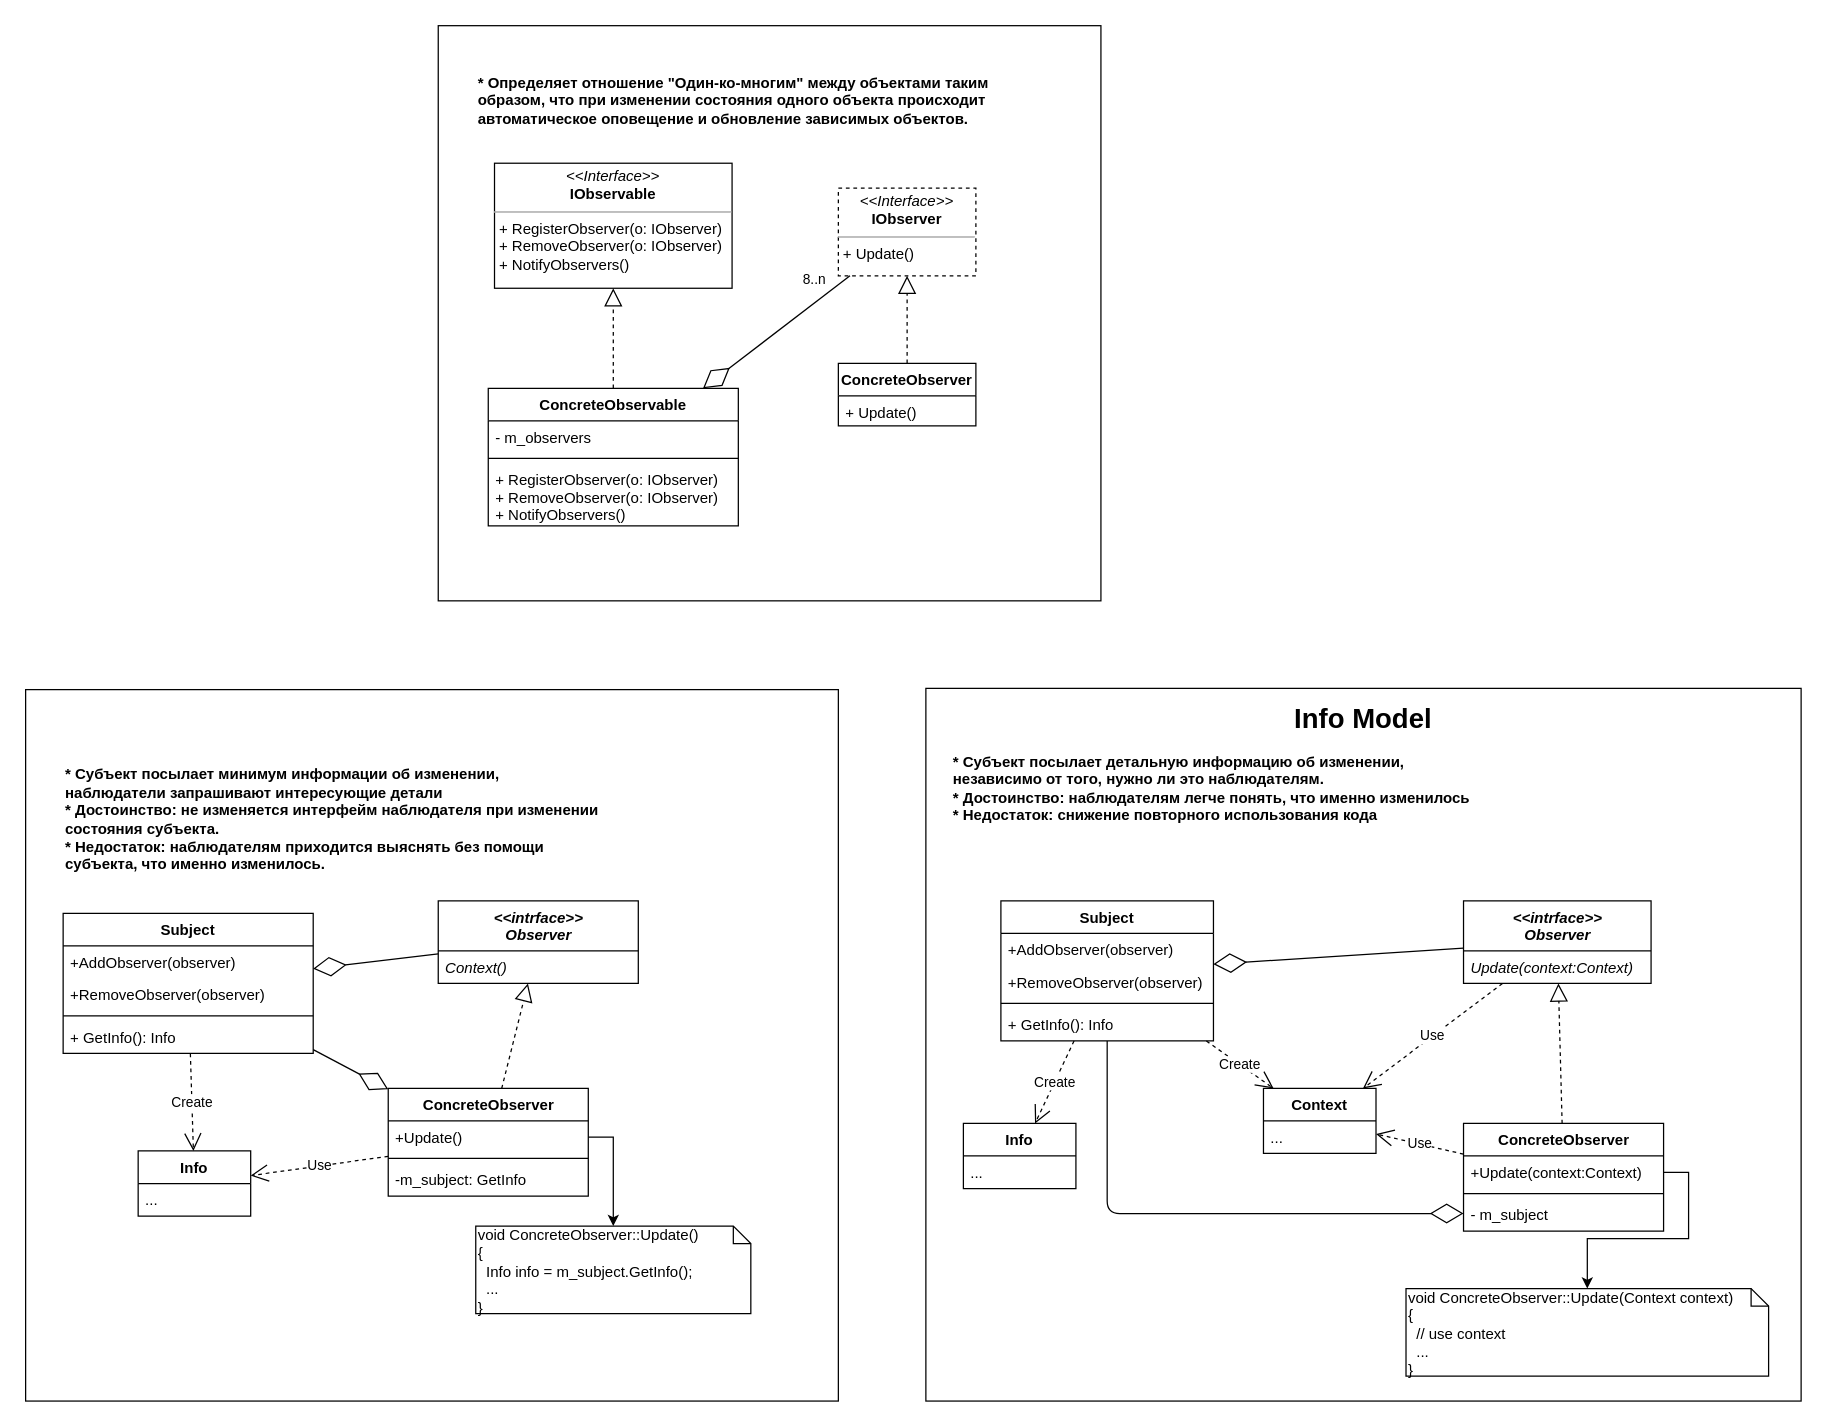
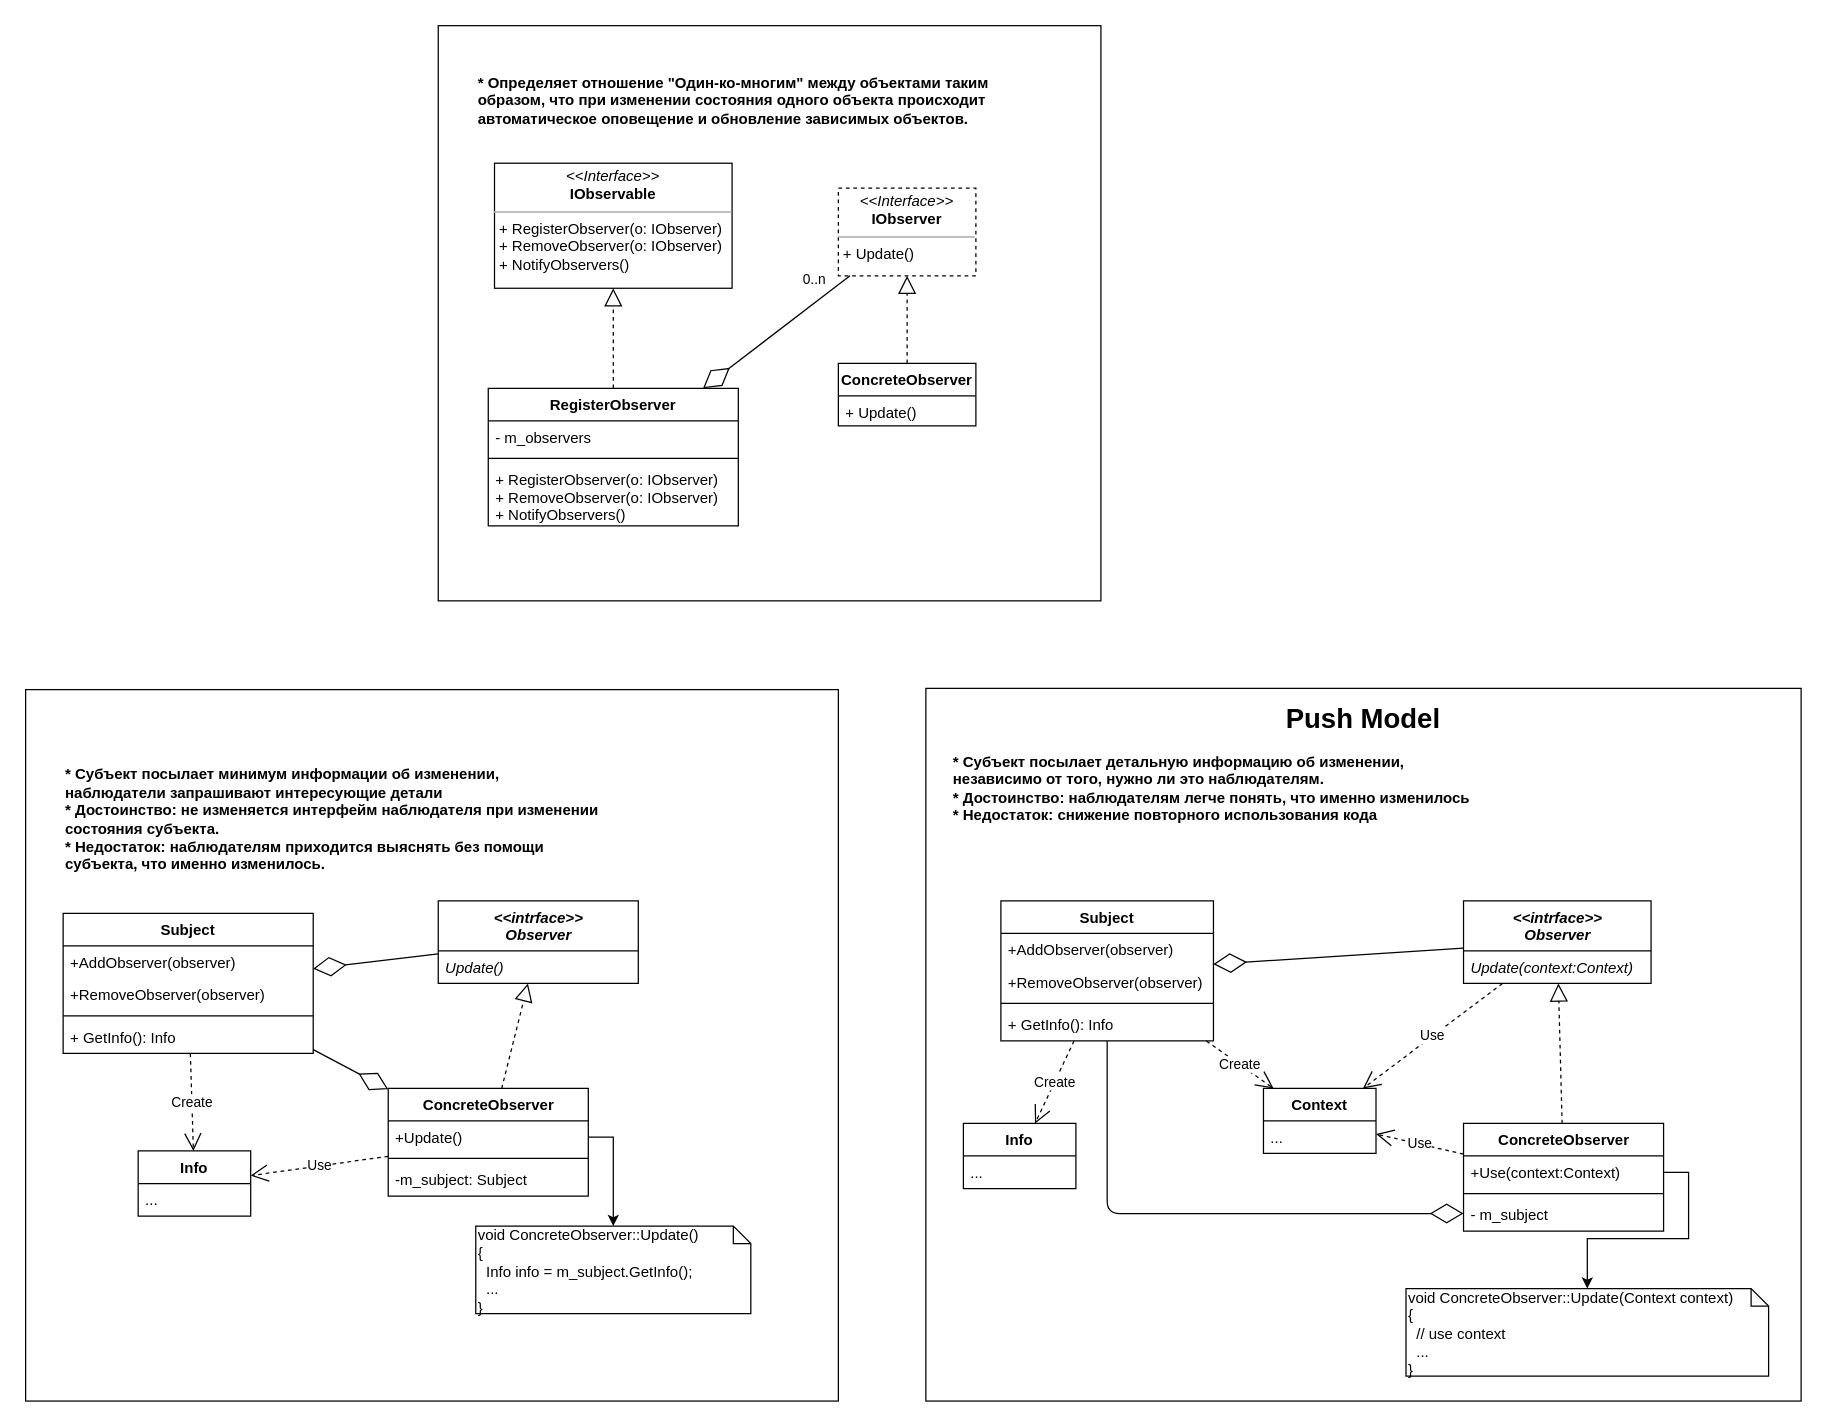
- <mxCell id="12" value="8..n" style="edgeLabel;resizable=0;html=1;align=left;verticalAlign=top;" connectable="0" vertex="1" parent="1"><mxGeometry x="640" y="210" as="geometry" /></mxCell>
+ <mxCell id="12" value="0..n" style="edgeLabel;resizable=0;html=1;align=left;verticalAlign=top;" connectable="0" vertex="1" parent="1"><mxGeometry x="640" y="210" as="geometry" /></mxCell>
- <mxCell id="4" value="ConcreteObservable" style="swimlane;fontStyle=1;align=center;verticalAlign=top;childLayout=stackLayout;horizontal=1;startSize=26;horizontalStack=0;resizeParent=1;resizeParentMax=0;resizeLast=0;collapsible=1;marginBottom=0;" vertex="1" parent="1"><mxGeometry x="390" y="310" width="200" height="110" as="geometry" /></mxCell>
+ <mxCell id="4" value="RegisterObserver" style="swimlane;fontStyle=1;align=center;verticalAlign=top;childLayout=stackLayout;horizontal=1;startSize=26;horizontalStack=0;resizeParent=1;resizeParentMax=0;resizeLast=0;collapsible=1;marginBottom=0;" vertex="1" parent="1"><mxGeometry x="390" y="310" width="200" height="110" as="geometry" /></mxCell>
- <mxCell id="18" value="&lt;b&gt;&lt;font style=&quot;font-size: 22px;&quot;&gt;Info Model&lt;/font&gt;&lt;/b&gt;" style="text;html=1;strokeColor=none;fillColor=none;align=center;verticalAlign=middle;whiteSpace=wrap;rounded=0;" vertex="1" parent="1"><mxGeometry x="740" y="550" width="700" height="50" as="geometry" /></mxCell>
+ <mxCell id="18" value="&lt;b&gt;&lt;font style=&quot;font-size: 22px;&quot;&gt;Push Model&lt;/font&gt;&lt;/b&gt;" style="text;html=1;strokeColor=none;fillColor=none;align=center;verticalAlign=middle;whiteSpace=wrap;rounded=0;" vertex="1" parent="1"><mxGeometry x="740" y="550" width="700" height="50" as="geometry" /></mxCell>
- <mxCell id="21" value="Context()" style="text;strokeColor=none;fillColor=none;align=left;verticalAlign=top;spacingLeft=4;spacingRight=4;overflow=hidden;rotatable=0;points=[[0,0.5],[1,0.5]];portConstraint=eastwest;fontStyle=2" vertex="1" parent="20"><mxGeometry y="40" width="160" height="26" as="geometry" /></mxCell>
+ <mxCell id="21" value="Update()" style="text;strokeColor=none;fillColor=none;align=left;verticalAlign=top;spacingLeft=4;spacingRight=4;overflow=hidden;rotatable=0;points=[[0,0.5],[1,0.5]];portConstraint=eastwest;fontStyle=2" vertex="1" parent="20"><mxGeometry y="40" width="160" height="26" as="geometry" /></mxCell>
- <mxCell id="57" value="+Update(context:Context)" style="text;strokeColor=none;fillColor=none;align=left;verticalAlign=top;spacingLeft=4;spacingRight=4;overflow=hidden;rotatable=0;points=[[0,0.5],[1,0.5]];portConstraint=eastwest;" vertex="1" parent="56"><mxGeometry y="26" width="160" height="26" as="geometry" /></mxCell>
+ <mxCell id="57" value="+Use(context:Context)" style="text;strokeColor=none;fillColor=none;align=left;verticalAlign=top;spacingLeft=4;spacingRight=4;overflow=hidden;rotatable=0;points=[[0,0.5],[1,0.5]];portConstraint=eastwest;" vertex="1" parent="56"><mxGeometry y="26" width="160" height="26" as="geometry" /></mxCell>
- <mxCell id="32" value="-m_subject: GetInfo" style="text;strokeColor=none;fillColor=none;align=left;verticalAlign=top;spacingLeft=4;spacingRight=4;overflow=hidden;rotatable=0;points=[[0,0.5],[1,0.5]];portConstraint=eastwest;" vertex="1" parent="29"><mxGeometry y="60" width="160" height="26" as="geometry" /></mxCell>
+ <mxCell id="32" value="-m_subject: Subject" style="text;strokeColor=none;fillColor=none;align=left;verticalAlign=top;spacingLeft=4;spacingRight=4;overflow=hidden;rotatable=0;points=[[0,0.5],[1,0.5]];portConstraint=eastwest;" vertex="1" parent="29"><mxGeometry y="60" width="160" height="26" as="geometry" /></mxCell>
